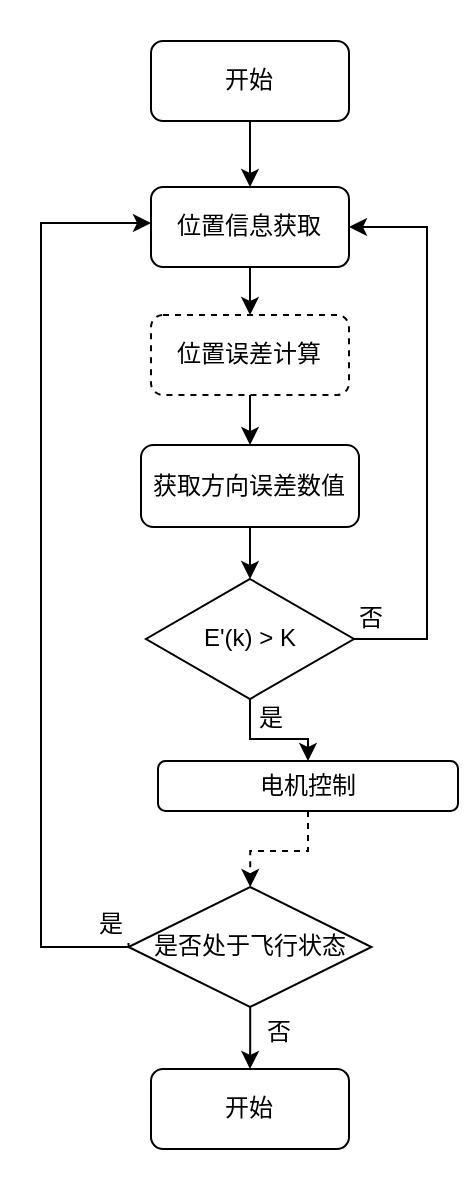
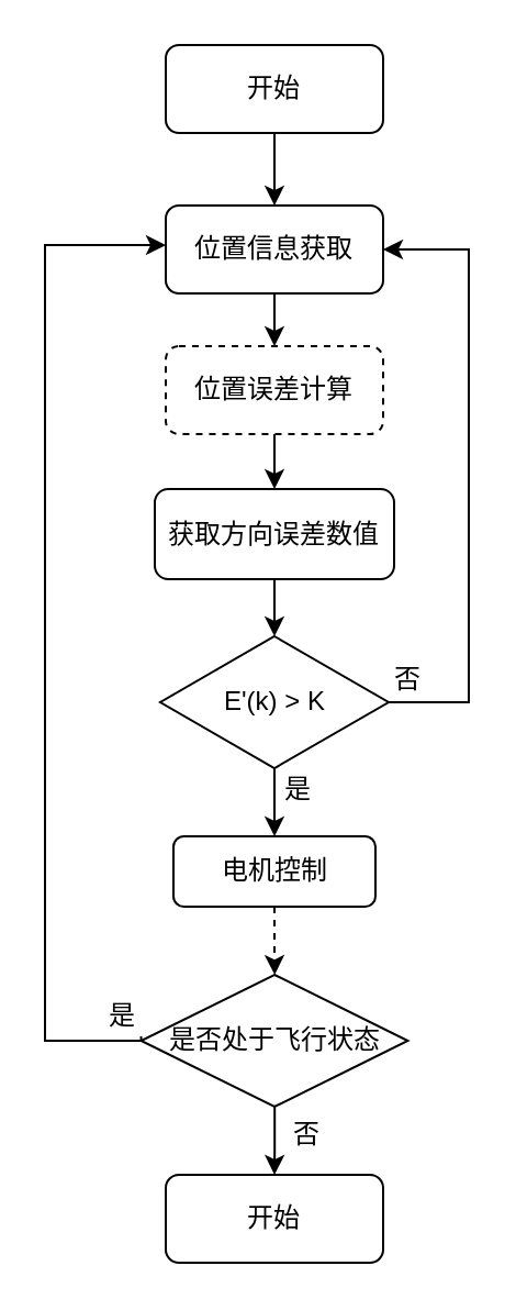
- <mxCell id="12" value="电机控制" style="rounded=1;whiteSpace=wrap;html=1;" parent="1" vertex="1"><mxGeometry x="78.5" y="380" width="150" height="25" as="geometry" /></mxCell>
+ <mxCell id="12" value="电机控制" style="rounded=1;whiteSpace=wrap;html=1;" parent="1" vertex="1"><mxGeometry x="78.5" y="380" width="92" height="32" as="geometry" /></mxCell>
